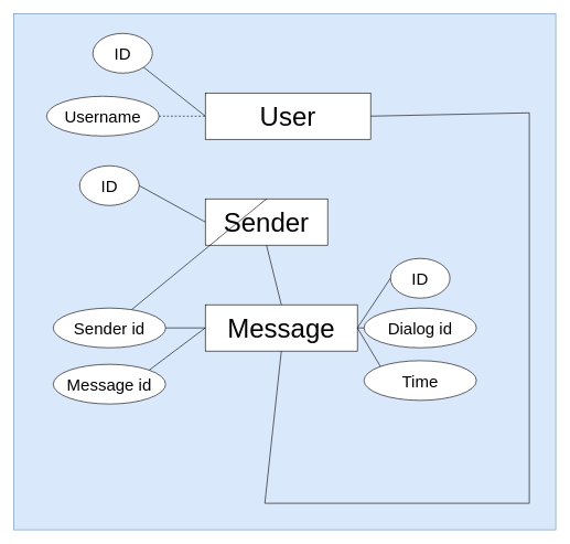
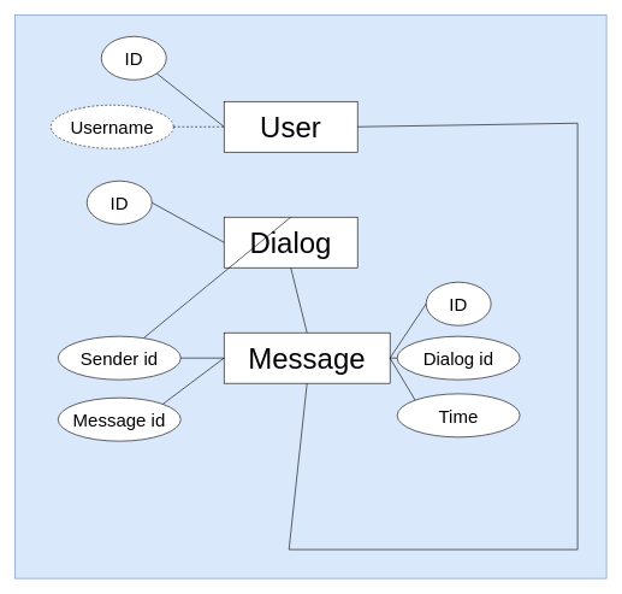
- <mxCell id="7" value="&lt;font style=&quot;font-size: 25px;&quot;&gt;Username&lt;/font&gt;" style="ellipse;whiteSpace=wrap;html=1;" vertex="1" parent="1"><mxGeometry x="70" y="145" width="170" height="60" as="geometry" /></mxCell>
+ <mxCell id="7" value="&lt;font style=&quot;font-size: 25px;&quot;&gt;Username&lt;/font&gt;" style="ellipse;whiteSpace=wrap;html=1;dashed=1;" vertex="1" parent="1"><mxGeometry x="70" y="145" width="170" height="60" as="geometry" /></mxCell>
- <mxCell id="3" value="&lt;font style=&quot;font-size: 40px;&quot;&gt;User&lt;/font&gt;" style="rounded=0;whiteSpace=wrap;html=1;" vertex="1" parent="1"><mxGeometry x="310" y="140" width="250" height="70" as="geometry" /></mxCell>
+ <mxCell id="3" value="&lt;font style=&quot;font-size: 40px;&quot;&gt;User&lt;/font&gt;" style="rounded=0;whiteSpace=wrap;html=1;" vertex="1" parent="1"><mxGeometry x="310" y="140" width="185" height="70" as="geometry" /></mxCell>
- <mxCell id="4" value="&lt;font style=&quot;font-size: 40px;&quot;&gt;Sender&lt;/font&gt;" style="rounded=0;whiteSpace=wrap;html=1;" vertex="1" parent="1"><mxGeometry x="310" y="300" width="185" height="70" as="geometry" /></mxCell>
+ <mxCell id="4" value="&lt;font style=&quot;font-size: 40px;&quot;&gt;Dialog&lt;/font&gt;" style="rounded=0;whiteSpace=wrap;html=1;" vertex="1" parent="1"><mxGeometry x="310" y="300" width="185" height="70" as="geometry" /></mxCell>
